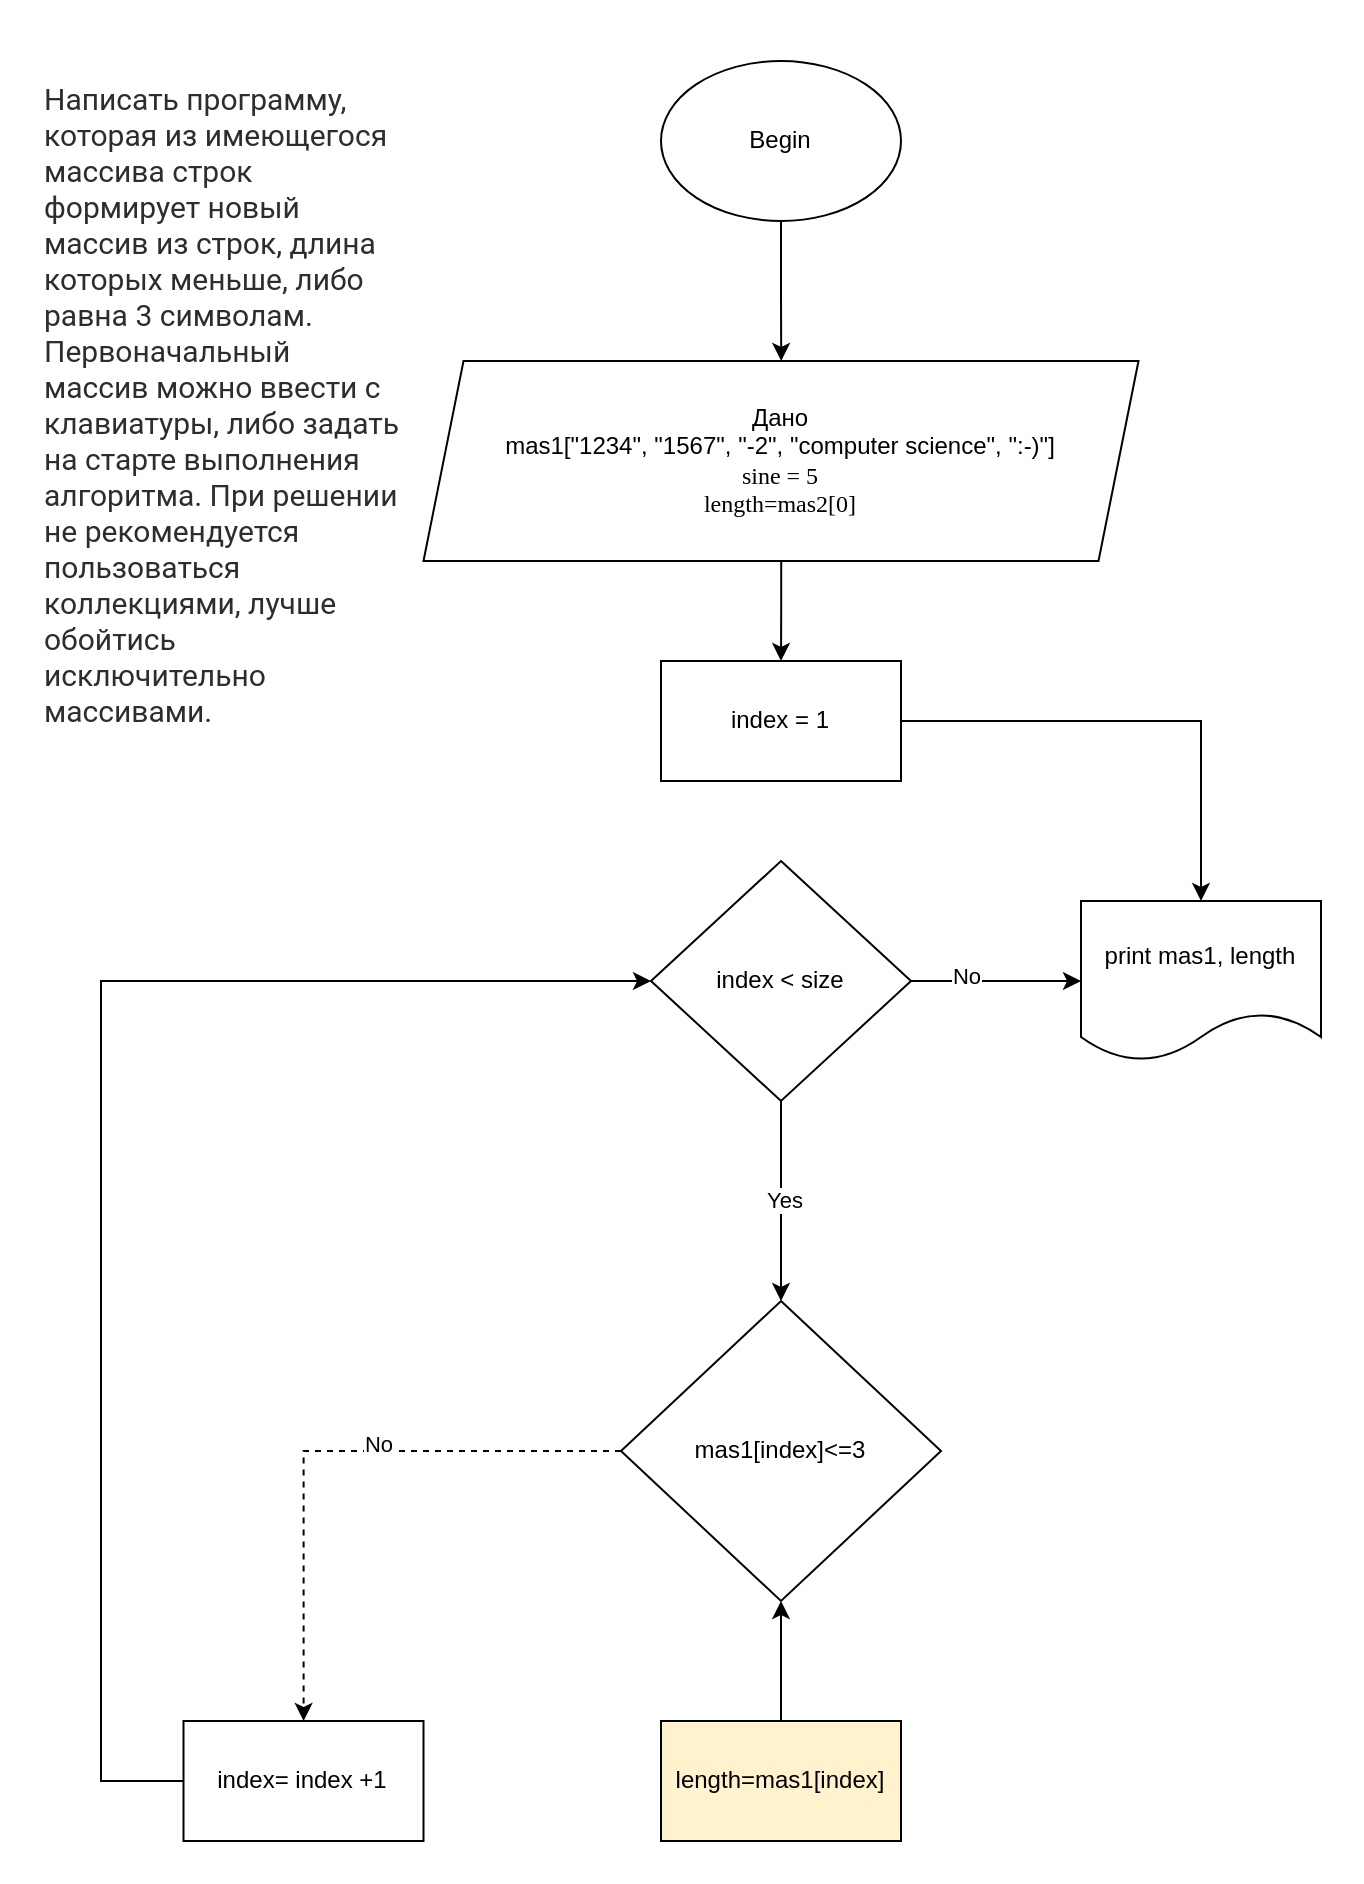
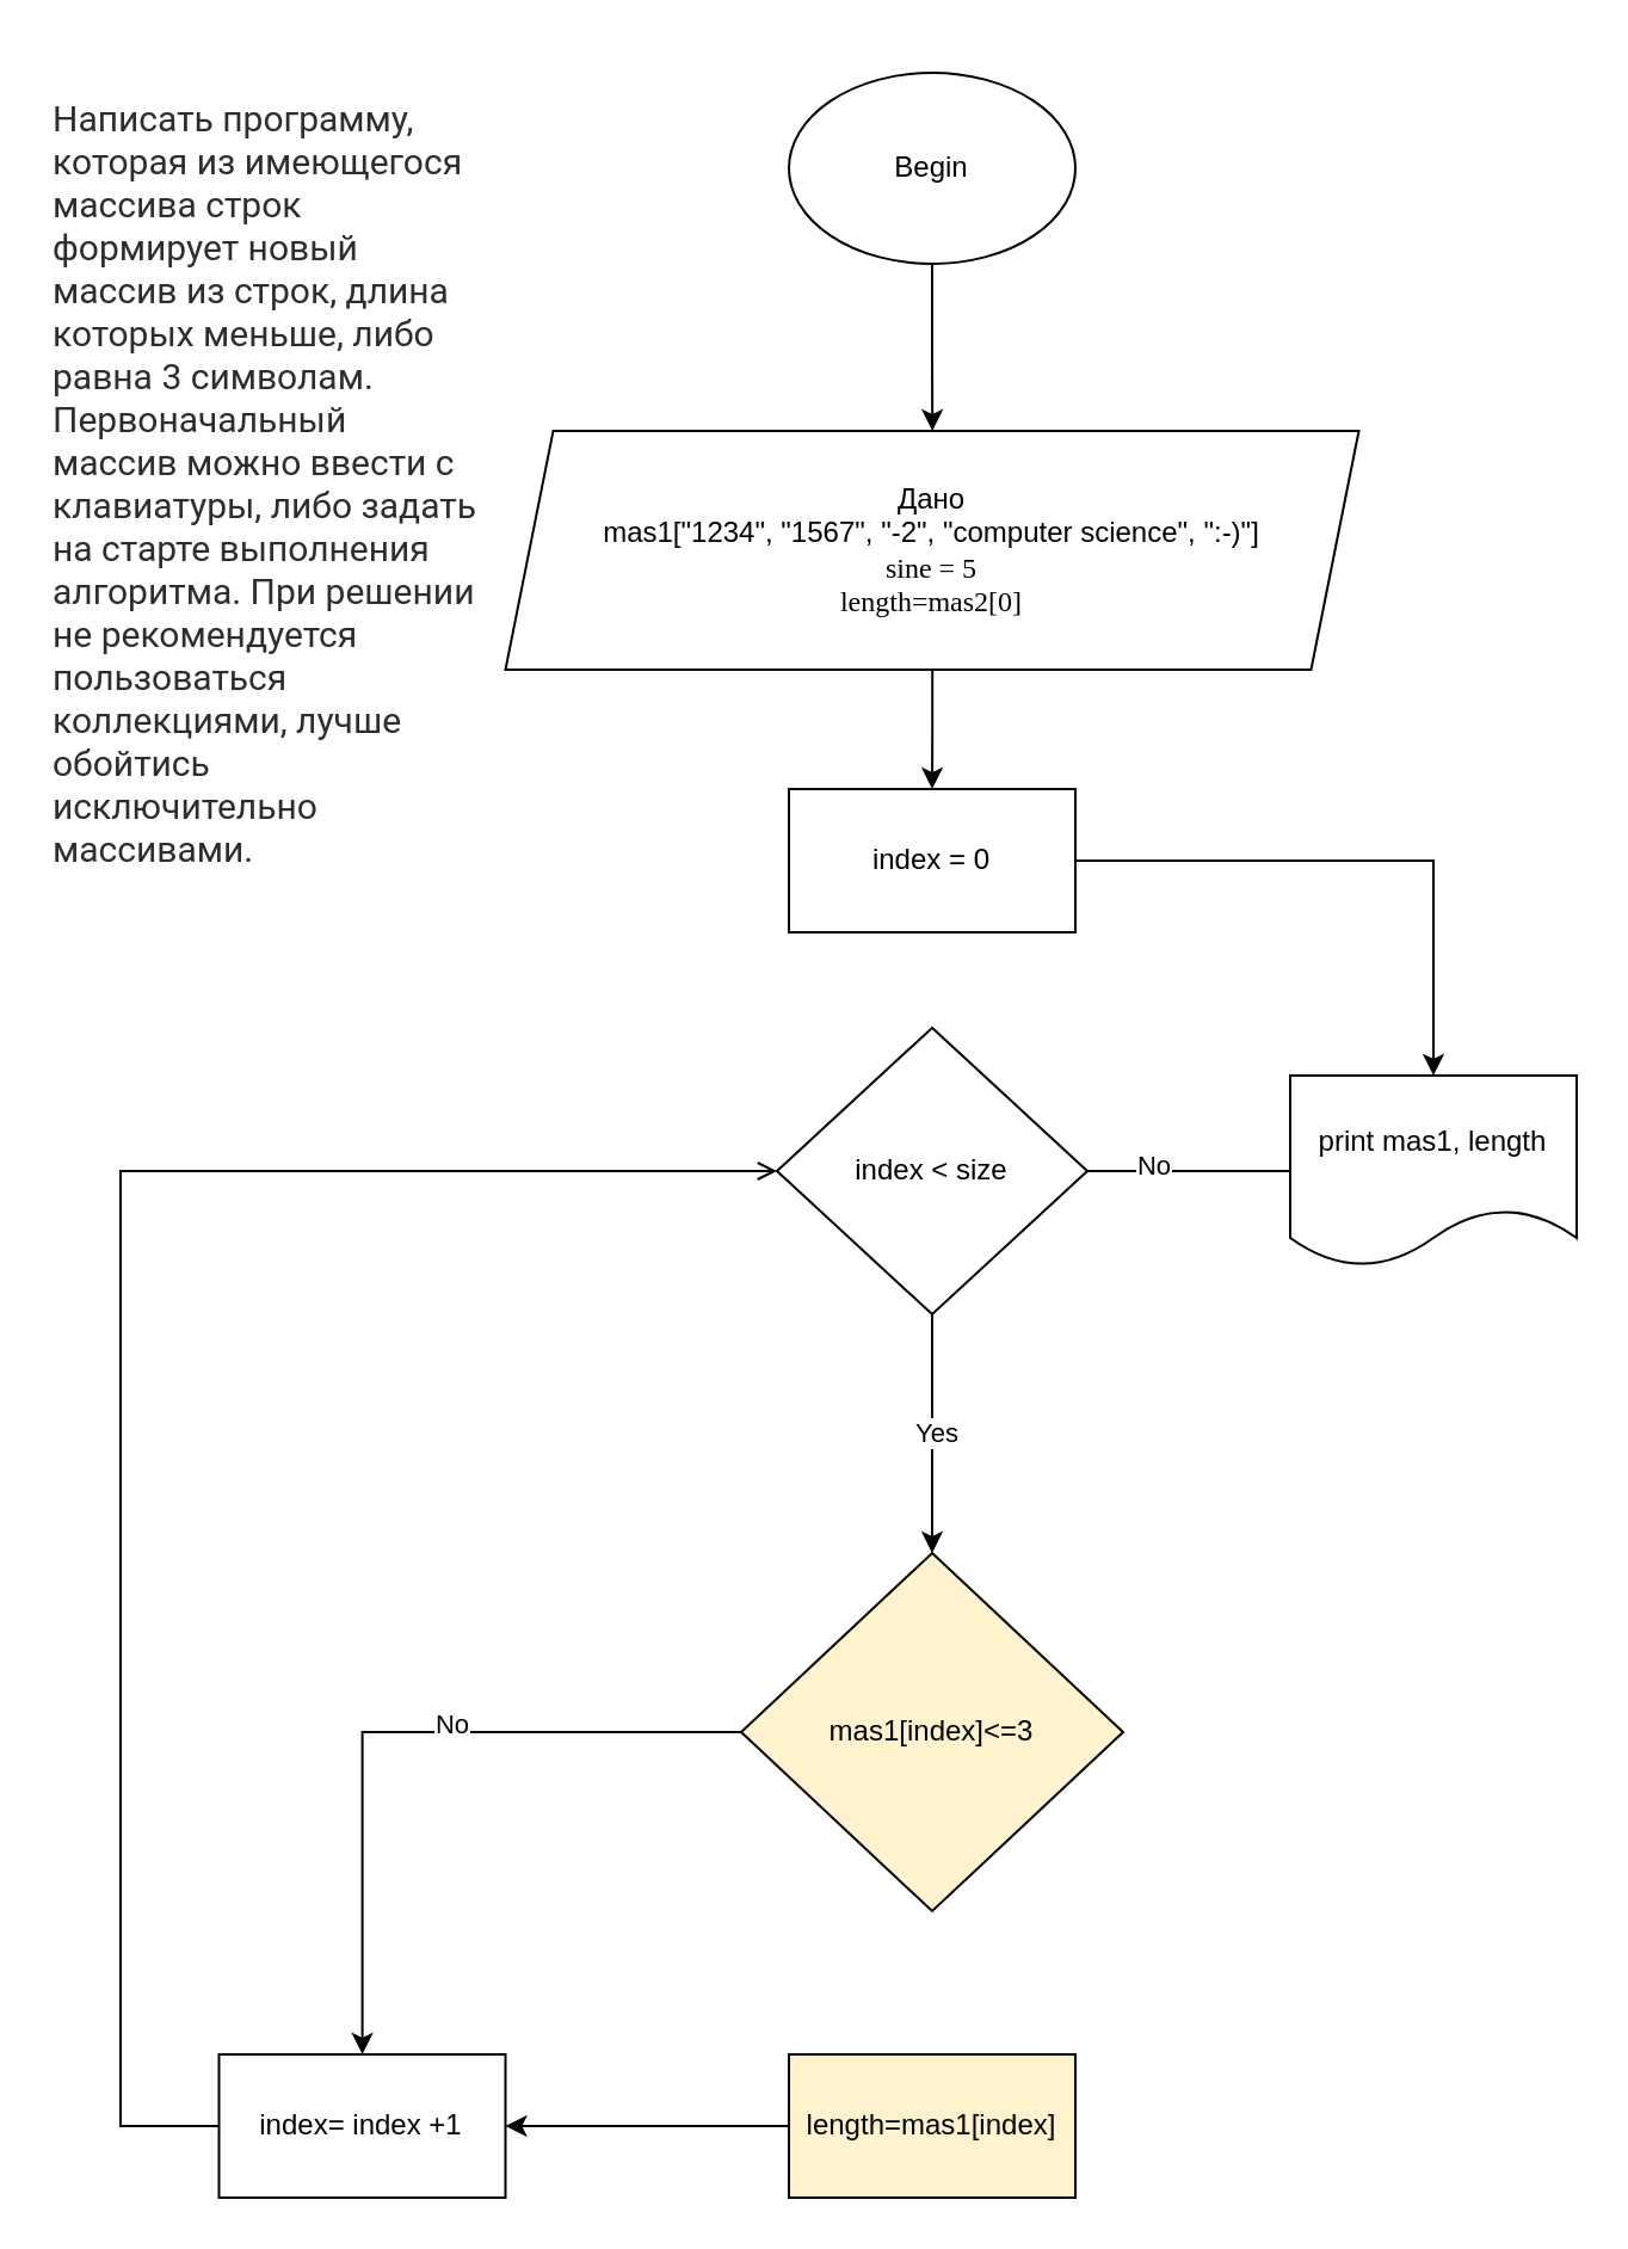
- <mxCell id="8" value="index = 1" style="whiteSpace=wrap;html=1;" vertex="1" parent="1"><mxGeometry x="330" y="330" width="120" height="60" as="geometry" /></mxCell>
+ <mxCell id="8" value="index = 0" style="whiteSpace=wrap;html=1;" vertex="1" parent="1"><mxGeometry x="330" y="330" width="120" height="60" as="geometry" /></mxCell>
- <mxCell id="18" style="edgeStyle=orthogonalEdgeStyle;rounded=0;orthogonalLoop=1;jettySize=auto;html=1;entryX=0;entryY=0.5;entryDx=0;entryDy=0;" edge="1" parent="1" source="19" target="13"><mxGeometry relative="1" as="geometry"><Array as="points"><mxPoint x="50" y="890" /><mxPoint x="50" y="490" /></Array></mxGeometry></mxCell>
+ <mxCell id="18" style="edgeStyle=orthogonalEdgeStyle;rounded=0;orthogonalLoop=1;jettySize=auto;html=1;entryX=0;entryY=0.5;entryDx=0;entryDy=0;endArrow=open;" edge="1" parent="1" source="19" target="13"><mxGeometry relative="1" as="geometry"><Array as="points"><mxPoint x="50" y="890" /><mxPoint x="50" y="490" /></Array></mxGeometry></mxCell>
- <mxCell id="9" value="" style="edgeStyle=orthogonalEdgeStyle;rounded=0;orthogonalLoop=1;jettySize=auto;html=1;" edge="1" parent="1" source="13" target="14"><mxGeometry relative="1" as="geometry" /></mxCell>
+ <mxCell id="9" value="" style="edgeStyle=orthogonalEdgeStyle;rounded=0;orthogonalLoop=1;jettySize=auto;html=1;endArrow=none;" edge="1" parent="1" source="13" target="14"><mxGeometry relative="1" as="geometry" /></mxCell>
- <mxCell id="17" value="mas1[index]&amp;lt;=3" style="rhombus;whiteSpace=wrap;html=1;" vertex="1" parent="1"><mxGeometry x="310" y="650" width="160" height="150" as="geometry" /></mxCell>
+ <mxCell id="17" value="mas1[index]&amp;lt;=3" style="rhombus;whiteSpace=wrap;html=1;fillColor=#fff2cc;" vertex="1" parent="1"><mxGeometry x="310" y="650" width="160" height="150" as="geometry" /></mxCell>
- <mxCell id="15" value="" style="edgeStyle=orthogonalEdgeStyle;rounded=0;orthogonalLoop=1;jettySize=auto;html=1;dashed=1;" edge="1" parent="1" source="17" target="19"><mxGeometry relative="1" as="geometry" /></mxCell>
+ <mxCell id="15" value="" style="edgeStyle=orthogonalEdgeStyle;rounded=0;orthogonalLoop=1;jettySize=auto;html=1;" edge="1" parent="1" source="17" target="19"><mxGeometry relative="1" as="geometry" /></mxCell>
- <mxCell id="20" value="" style="edgeStyle=orthogonalEdgeStyle;rounded=0;orthogonalLoop=1;jettySize=auto;html=1;" edge="1" parent="1" source="21" target="17"><mxGeometry relative="1" as="geometry" /></mxCell>
+ <mxCell id="20" value="" style="edgeStyle=orthogonalEdgeStyle;rounded=0;orthogonalLoop=1;jettySize=auto;html=1;" edge="1" parent="1" source="21" target="19"><mxGeometry relative="1" as="geometry" /></mxCell>
